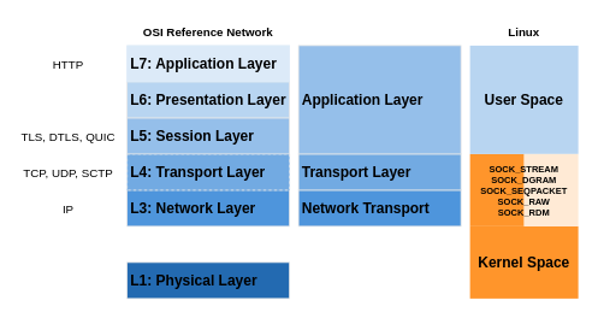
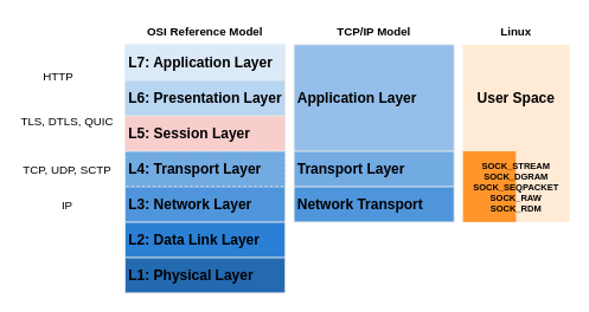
- <mxCell id="19" value="OSI Reference Network" style="text;html=1;strokeColor=none;fillColor=none;align=center;verticalAlign=middle;whiteSpace=wrap;rounded=0;fontSize=13;fontColor=#000000;fontStyle=1" vertex="1" parent="1"><mxGeometry x="140" y="20" width="180" height="30" as="geometry" /></mxCell>
+ <mxCell id="19" value="OSI Reference Model" style="text;html=1;strokeColor=none;fillColor=none;align=center;verticalAlign=middle;whiteSpace=wrap;rounded=0;fontSize=13;fontColor=#000000;fontStyle=1" vertex="1" parent="1"><mxGeometry x="140" y="20" width="180" height="30" as="geometry" /></mxCell>
+ <mxCell id="20" value="TCP/IP Model" style="text;html=1;strokeColor=none;fillColor=none;align=center;verticalAlign=middle;whiteSpace=wrap;rounded=0;fontSize=13;fontColor=#000000;fontStyle=1" vertex="1" parent="1"><mxGeometry x="330" y="20" width="180" height="30" as="geometry" /></mxCell>
- <mxCell id="18" value="&lt;font style=&quot;font-size: 13px&quot;&gt;HTTP&lt;/font&gt;" style="rounded=0;whiteSpace=wrap;html=1;fontStyle=0;verticalAlign=middle;align=center;fontSize=16;spacing=0;strokeColor=none;" vertex="1" parent="1"><mxGeometry x="20" y="50" width="110" height="40" as="geometry" /></mxCell>
+ <mxCell id="18" value="&lt;font style=&quot;font-size: 13px&quot;&gt;HTTP&lt;/font&gt;" style="rounded=0;whiteSpace=wrap;html=1;fontStyle=0;verticalAlign=middle;align=center;fontSize=16;spacing=0;strokeColor=none;" vertex="1" parent="1"><mxGeometry x="10" y="65" width="110" height="40" as="geometry" /></mxCell>
- <mxCell id="11" value="User Space" style="rounded=0;whiteSpace=wrap;html=1;fontStyle=1;verticalAlign=middle;align=center;fontSize=16;spacing=4;strokeColor=none;fillColor=#b8d5f1;" vertex="1" parent="1"><mxGeometry x="520" y="50" width="120" height="120" as="geometry" /></mxCell>
+ <mxCell id="11" value="User Space" style="rounded=0;whiteSpace=wrap;html=1;fontStyle=1;verticalAlign=middle;align=center;fontSize=16;spacing=4;strokeColor=none;fillColor=#ffead5;" vertex="1" parent="1"><mxGeometry x="520" y="50" width="120" height="120" as="geometry" /></mxCell>
- <mxCell id="16" value="&lt;font style=&quot;font-size: 13px&quot;&gt;TLS, DTLS, QUIC&lt;/font&gt;" style="rounded=0;whiteSpace=wrap;html=1;fontStyle=0;verticalAlign=middle;align=center;fontSize=16;spacing=0;strokeColor=none;" vertex="1" parent="1"><mxGeometry x="20" y="130" width="110" height="40" as="geometry" /></mxCell>
+ <mxCell id="16" value="&lt;font style=&quot;font-size: 13px&quot;&gt;TLS, DTLS, QUIC&lt;/font&gt;" style="rounded=0;whiteSpace=wrap;html=1;fontStyle=0;verticalAlign=middle;align=center;fontSize=16;spacing=0;strokeColor=none;" vertex="1" parent="1"><mxGeometry x="20" y="115" width="110" height="40" as="geometry" /></mxCell>
- <mxCell id="7" value="L5: Session Layer" style="rounded=0;whiteSpace=wrap;html=1;fontStyle=1;verticalAlign=middle;align=left;fontSize=16;spacing=4;strokeColor=#E6E6E6;fillColor=#95bfea;" vertex="1" parent="1"><mxGeometry x="140" y="130" width="180" height="40" as="geometry" /></mxCell>
+ <mxCell id="7" value="L5: Session Layer" style="rounded=0;whiteSpace=wrap;html=1;fontStyle=1;verticalAlign=middle;align=left;fontSize=16;spacing=4;strokeColor=#E6E6E6;fillColor=#f8cecc;" vertex="1" parent="1"><mxGeometry x="140" y="130" width="180" height="40" as="geometry" /></mxCell>
+ <mxCell id="4" value="L2: Data Link Layer" style="rounded=0;whiteSpace=wrap;html=1;fontStyle=1;verticalAlign=middle;align=left;fontSize=16;spacing=4;strokeColor=#E6E6E6;fillColor=#2b80d5;" vertex="1" parent="1"><mxGeometry x="140" y="250" width="180" height="40" as="geometry" /></mxCell>
- <mxCell id="10" value="Kernel Space" style="rounded=0;whiteSpace=wrap;html=1;fontStyle=1;verticalAlign=middle;align=center;fontSize=16;spacing=4;strokeColor=none;fillColor=#ff952b;" vertex="1" parent="1"><mxGeometry x="520" y="250" width="120" height="80" as="geometry" /></mxCell>
